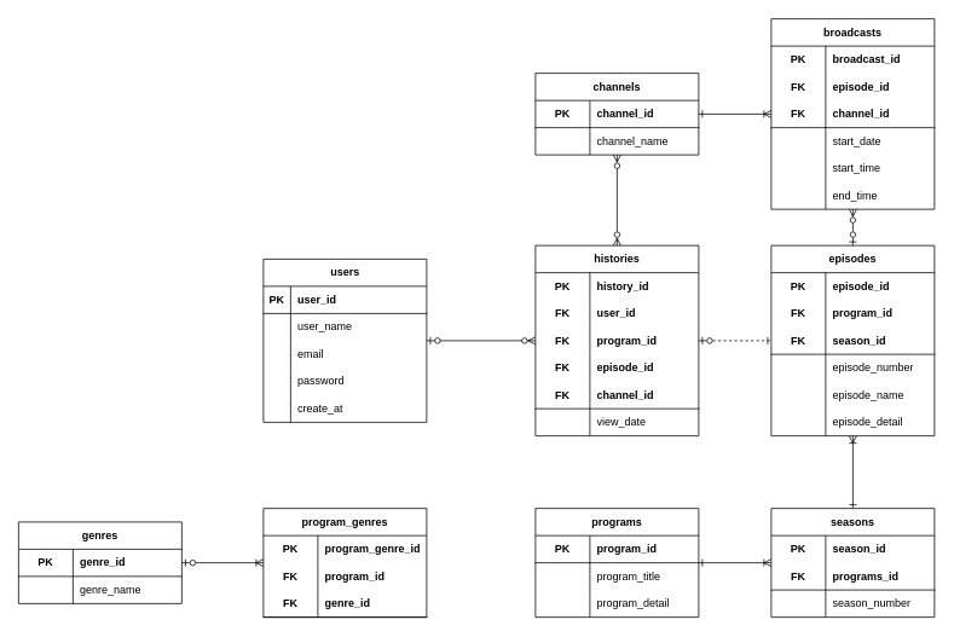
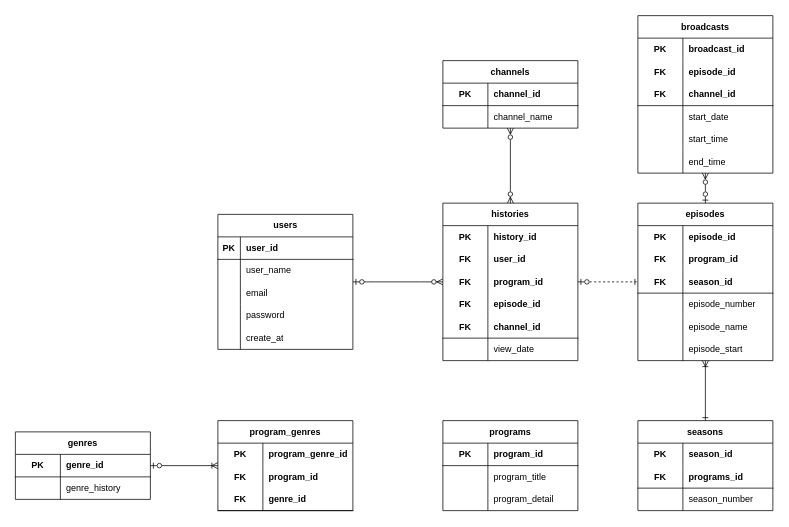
- <mxCell id="115" value="" style="fontSize=12;html=1;endArrow=ERoneToMany;endFill=0;rounded=0;startArrow=ERone;startFill=0;" parent="1" source="47" target="73" edge="1"><mxGeometry width="100" height="100" relative="1" as="geometry"><mxPoint x="1040" y="175" as="sourcePoint" /><mxPoint x="1180" y="175" as="targetPoint" /></mxGeometry></mxCell>
- <mxCell id="46" value="episode_detail" style="shape=partialRectangle;connectable=0;fillColor=none;top=0;left=0;bottom=0;right=0;align=left;spacingLeft=6;overflow=hidden;html=1;whiteSpace=wrap;fontStyle=0" parent="44" vertex="1"><mxGeometry x="60" width="120" height="30" as="geometry"><mxRectangle width="120" height="30" as="alternateBounds" /></mxGeometry></mxCell>
+ <mxCell id="46" value="episode_start" style="shape=partialRectangle;connectable=0;fillColor=none;top=0;left=0;bottom=0;right=0;align=left;spacingLeft=6;overflow=hidden;html=1;whiteSpace=wrap;fontStyle=0" parent="44" vertex="1"><mxGeometry x="60" width="120" height="30" as="geometry"><mxRectangle width="120" height="30" as="alternateBounds" /></mxGeometry></mxCell>
- <mxCell id="110" value="" style="fontSize=12;html=1;endArrow=ERone;endFill=1;rounded=0;startArrow=ERoneToMany;startFill=0;movable=1;resizable=1;rotatable=1;deletable=1;editable=1;locked=0;connectable=1;" parent="1" source="100" target="18" edge="1"><mxGeometry width="100" height="100" relative="1" as="geometry"><mxPoint x="1020" y="925" as="sourcePoint" /><mxPoint x="990" y="745" as="targetPoint" /></mxGeometry></mxCell>
- <mxCell id="99" value="genre_name" style="shape=partialRectangle;connectable=0;fillColor=none;top=0;left=0;bottom=0;right=0;align=left;spacingLeft=6;overflow=hidden;html=1;whiteSpace=wrap;fontStyle=0" parent="97" vertex="1"><mxGeometry x="60" width="120" height="30" as="geometry"><mxRectangle width="120" height="30" as="alternateBounds" /></mxGeometry></mxCell>
+ <mxCell id="99" value="genre_history" style="shape=partialRectangle;connectable=0;fillColor=none;top=0;left=0;bottom=0;right=0;align=left;spacingLeft=6;overflow=hidden;html=1;whiteSpace=wrap;fontStyle=0" parent="97" vertex="1"><mxGeometry x="60" width="120" height="30" as="geometry"><mxRectangle width="120" height="30" as="alternateBounds" /></mxGeometry></mxCell>
